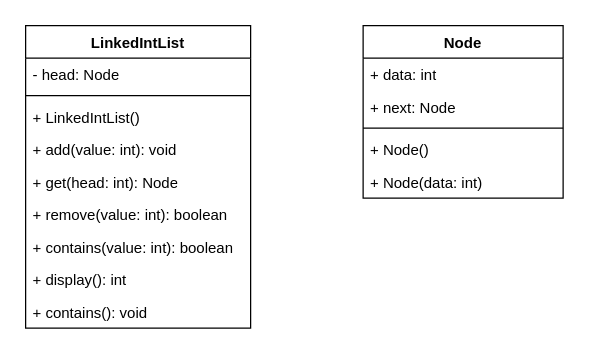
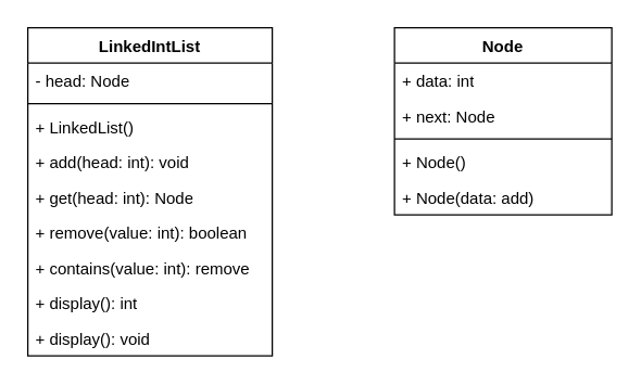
- <mxCell id="5" value="+ LinkedIntList()" style="text;strokeColor=none;fillColor=none;align=left;verticalAlign=top;spacingLeft=4;spacingRight=4;overflow=hidden;rotatable=0;points=[[0,0.5],[1,0.5]];portConstraint=eastwest;whiteSpace=wrap;html=1;" vertex="1" parent="2"><mxGeometry y="60" width="180" height="26" as="geometry" /></mxCell>
+ <mxCell id="5" value="+ LinkedList()" style="text;strokeColor=none;fillColor=none;align=left;verticalAlign=top;spacingLeft=4;spacingRight=4;overflow=hidden;rotatable=0;points=[[0,0.5],[1,0.5]];portConstraint=eastwest;whiteSpace=wrap;html=1;" vertex="1" parent="2"><mxGeometry y="60" width="180" height="26" as="geometry" /></mxCell>
- <mxCell id="6" value="+ add(value: int): void" style="text;strokeColor=none;fillColor=none;align=left;verticalAlign=top;spacingLeft=4;spacingRight=4;overflow=hidden;rotatable=0;points=[[0,0.5],[1,0.5]];portConstraint=eastwest;whiteSpace=wrap;html=1;" vertex="1" parent="2"><mxGeometry y="86" width="180" height="26" as="geometry" /></mxCell>
+ <mxCell id="6" value="+ add(head: int): void" style="text;strokeColor=none;fillColor=none;align=left;verticalAlign=top;spacingLeft=4;spacingRight=4;overflow=hidden;rotatable=0;points=[[0,0.5],[1,0.5]];portConstraint=eastwest;whiteSpace=wrap;html=1;" vertex="1" parent="2"><mxGeometry y="86" width="180" height="26" as="geometry" /></mxCell>
- <mxCell id="17" value="+ Node(data: int)" style="text;strokeColor=none;fillColor=none;align=left;verticalAlign=top;spacingLeft=4;spacingRight=4;overflow=hidden;rotatable=0;points=[[0,0.5],[1,0.5]];portConstraint=eastwest;whiteSpace=wrap;html=1;" vertex="1" parent="12"><mxGeometry y="112" width="160" height="26" as="geometry" /></mxCell>
+ <mxCell id="17" value="+ Node(data: add)" style="text;strokeColor=none;fillColor=none;align=left;verticalAlign=top;spacingLeft=4;spacingRight=4;overflow=hidden;rotatable=0;points=[[0,0.5],[1,0.5]];portConstraint=eastwest;whiteSpace=wrap;html=1;" vertex="1" parent="12"><mxGeometry y="112" width="160" height="26" as="geometry" /></mxCell>
- <mxCell id="9" value="+ contains(value: int): boolean" style="text;strokeColor=none;fillColor=none;align=left;verticalAlign=top;spacingLeft=4;spacingRight=4;overflow=hidden;rotatable=0;points=[[0,0.5],[1,0.5]];portConstraint=eastwest;whiteSpace=wrap;html=1;" vertex="1" parent="2"><mxGeometry y="164" width="180" height="26" as="geometry" /></mxCell>
+ <mxCell id="9" value="+ contains(value: int): remove" style="text;strokeColor=none;fillColor=none;align=left;verticalAlign=top;spacingLeft=4;spacingRight=4;overflow=hidden;rotatable=0;points=[[0,0.5],[1,0.5]];portConstraint=eastwest;whiteSpace=wrap;html=1;" vertex="1" parent="2"><mxGeometry y="164" width="180" height="26" as="geometry" /></mxCell>
- <mxCell id="11" value="+ contains(): void" style="text;strokeColor=none;fillColor=none;align=left;verticalAlign=top;spacingLeft=4;spacingRight=4;overflow=hidden;rotatable=0;points=[[0,0.5],[1,0.5]];portConstraint=eastwest;whiteSpace=wrap;html=1;" vertex="1" parent="2"><mxGeometry y="216" width="180" height="26" as="geometry" /></mxCell>
+ <mxCell id="11" value="+ display(): void" style="text;strokeColor=none;fillColor=none;align=left;verticalAlign=top;spacingLeft=4;spacingRight=4;overflow=hidden;rotatable=0;points=[[0,0.5],[1,0.5]];portConstraint=eastwest;whiteSpace=wrap;html=1;" vertex="1" parent="2"><mxGeometry y="216" width="180" height="26" as="geometry" /></mxCell>
